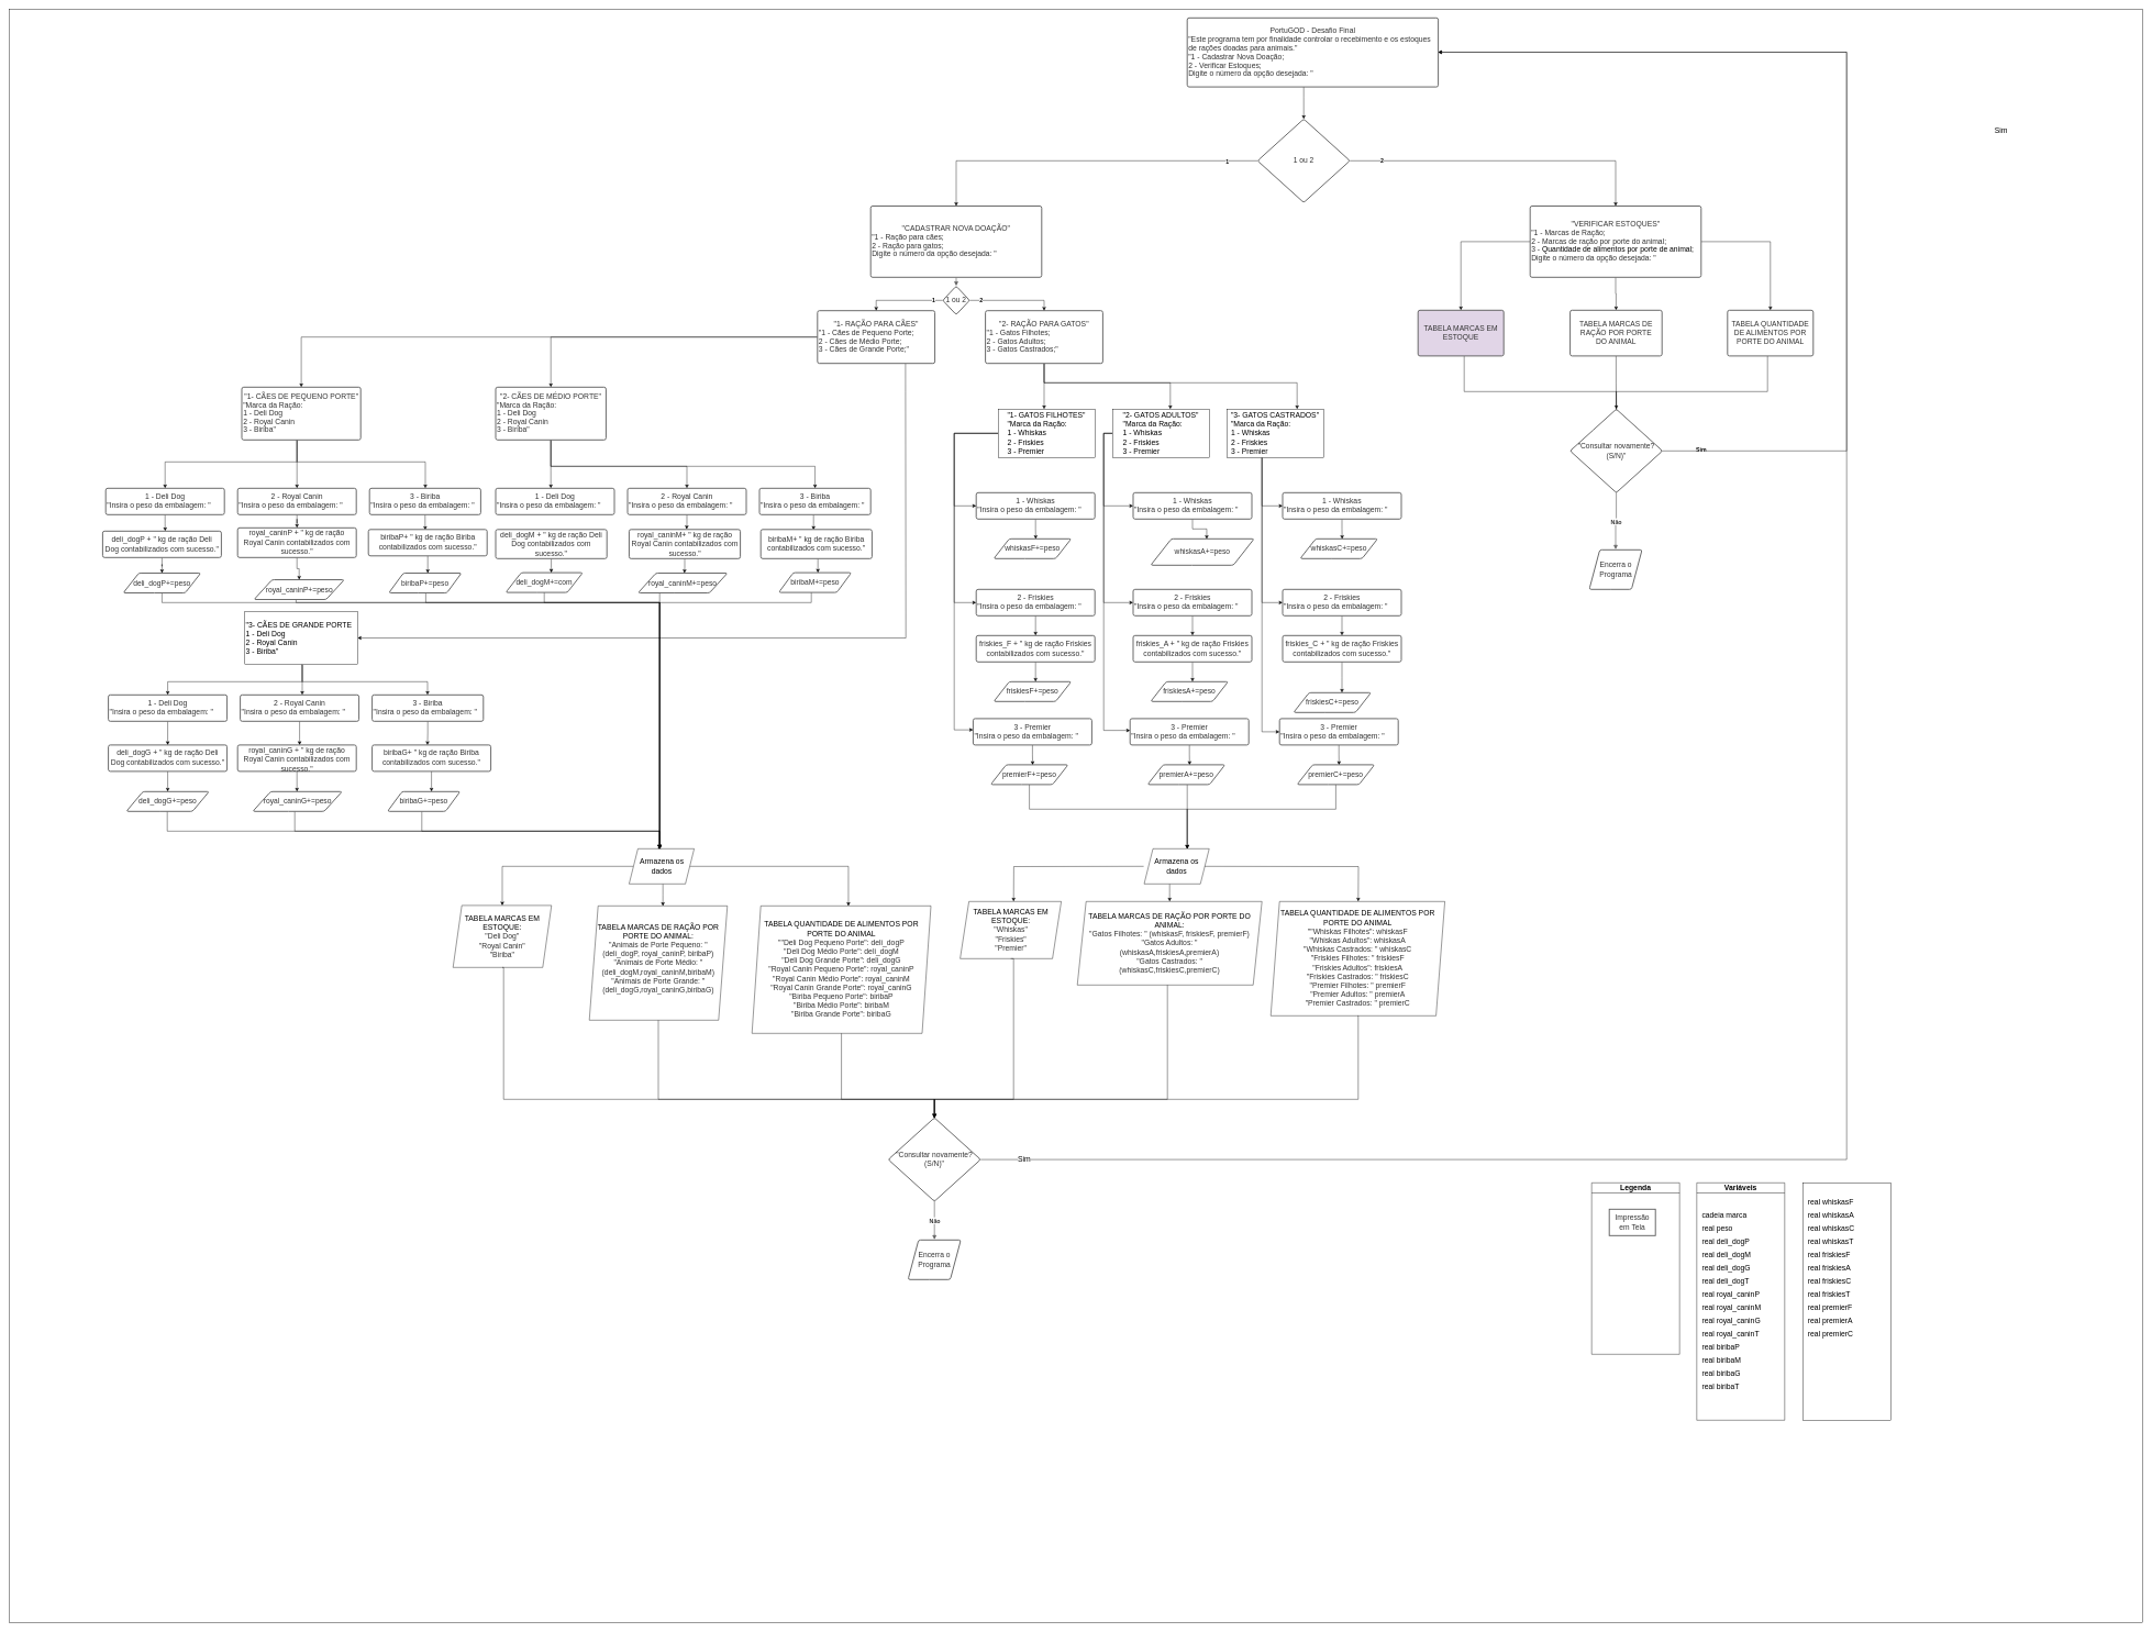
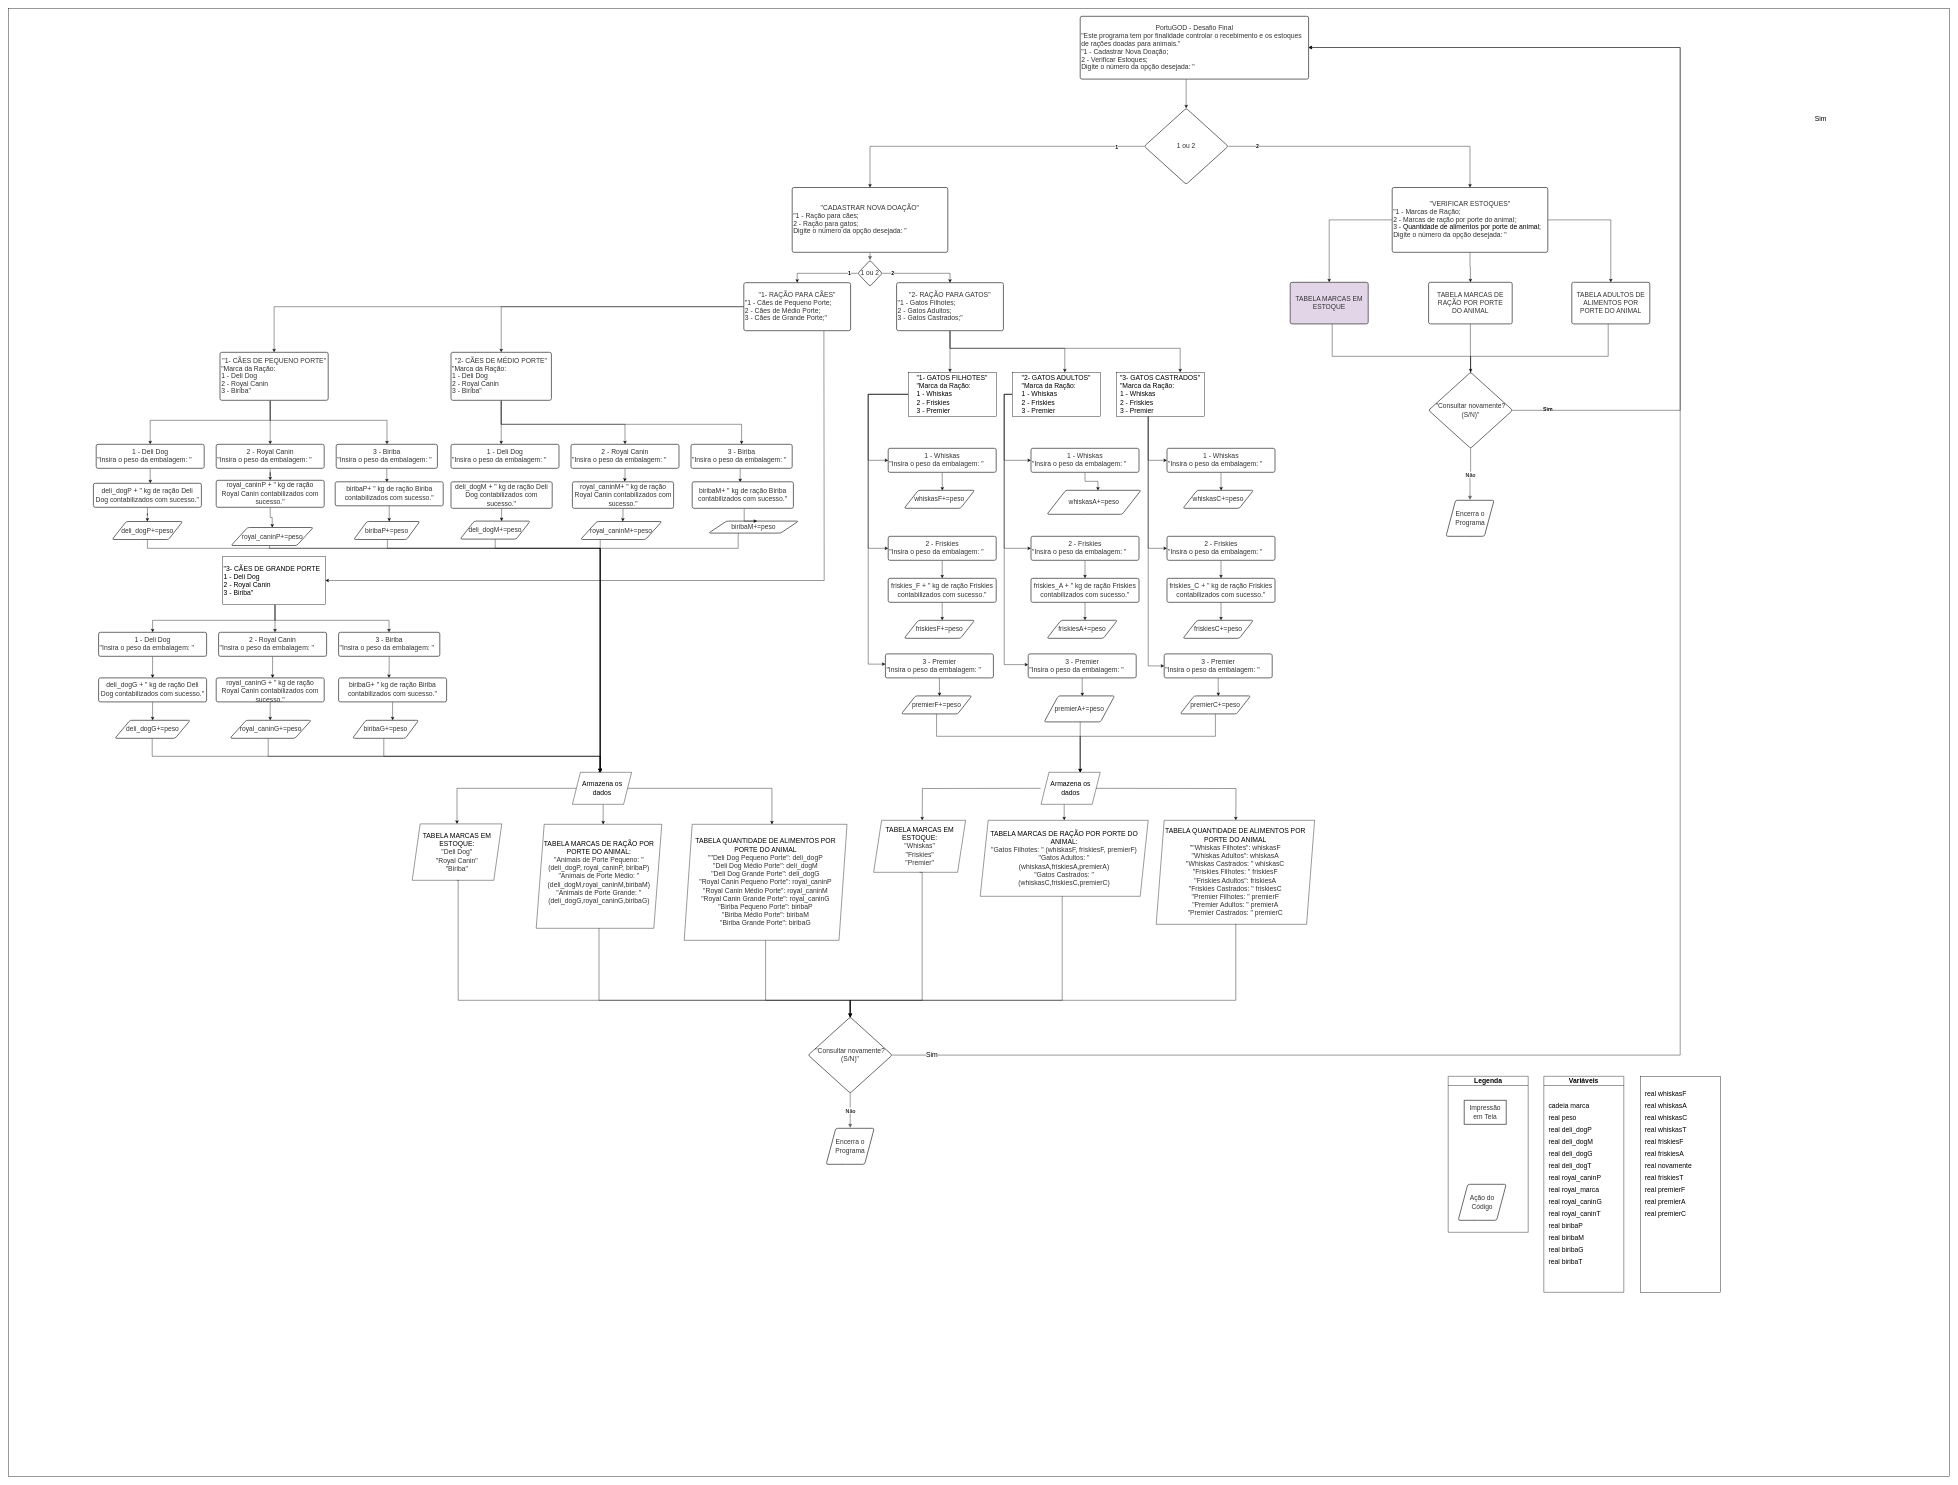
- <mxCell id="31" value="TABELA QUANTIDADE DE ALIMENTOS POR PORTE DO ANIMAL" style="html=1;overflow=block;blockSpacing=1;whiteSpace=wrap;fontSize=16.7;fontColor=#333333;spacing=9;strokeColor=#5e5e5e;strokeOpacity=100;rounded=1;absoluteArcSize=1;arcSize=9;strokeWidth=2.3;lucidId=eTcQ2rzFZYb_;" parent="1" vertex="1"><mxGeometry x="3929" y="705" width="195" height="104" as="geometry" /></mxCell>
+ <mxCell id="31" value="TABELA ADULTOS DE ALIMENTOS POR PORTE DO ANIMAL" style="html=1;overflow=block;blockSpacing=1;whiteSpace=wrap;fontSize=16.7;fontColor=#333333;spacing=9;strokeColor=#5e5e5e;strokeOpacity=100;rounded=1;absoluteArcSize=1;arcSize=9;strokeWidth=2.3;lucidId=eTcQ2rzFZYb_;" parent="1" vertex="1"><mxGeometry x="3929" y="705" width="195" height="104" as="geometry" /></mxCell>
- <mxCell id="53" value="deli_dogM+=com" style="html=1;overflow=block;blockSpacing=1;whiteSpace=wrap;shape=parallelogram;perimeter=parallelogramPerimeter;anchorPointDirection=0;fontSize=16.7;fontColor=#333333;spacing=3.8;strokeColor=#5e5e5e;strokeOpacity=100;rounded=1;absoluteArcSize=1;arcSize=9;strokeWidth=2.3;lucidId=UadQiRX_6uJ1;" parent="1" vertex="1"><mxGeometry x="1150" y="1302" width="175" height="45" as="geometry" /></mxCell>
+ <mxCell id="53" value="deli_dogM+=peso" style="html=1;overflow=block;blockSpacing=1;whiteSpace=wrap;shape=parallelogram;perimeter=parallelogramPerimeter;anchorPointDirection=0;fontSize=16.7;fontColor=#333333;spacing=3.8;strokeColor=#5e5e5e;strokeOpacity=100;rounded=1;absoluteArcSize=1;arcSize=9;strokeWidth=2.3;lucidId=UadQiRX_6uJ1;" parent="1" vertex="1"><mxGeometry x="1150" y="1302" width="175" height="45" as="geometry" /></mxCell>
- <mxCell id="61" value="biribaM+=peso" style="html=1;overflow=block;blockSpacing=1;whiteSpace=wrap;shape=parallelogram;perimeter=parallelogramPerimeter;anchorPointDirection=0;fontSize=16.7;fontColor=#333333;spacing=3.8;strokeColor=#5e5e5e;strokeOpacity=100;rounded=1;absoluteArcSize=1;arcSize=9;strokeWidth=2.3;lucidId=-cdQnatChh5n;" parent="1" vertex="1"><mxGeometry x="1771" y="1302" width="165" height="45" as="geometry" /></mxCell>
+ <mxCell id="61" value="biribaM+=peso" style="html=1;overflow=block;blockSpacing=1;whiteSpace=wrap;shape=parallelogram;perimeter=parallelogramPerimeter;anchorPointDirection=0;fontSize=16.7;fontColor=#333333;spacing=3.8;strokeColor=#5e5e5e;strokeOpacity=100;rounded=1;absoluteArcSize=1;arcSize=9;strokeWidth=2.3;lucidId=-cdQnatChh5n;" parent="1" vertex="1"><mxGeometry x="1771" y="1302" width="225" height="30" as="geometry" /></mxCell>
- <mxCell id="115" value="friskiesC+=peso" style="html=1;overflow=block;blockSpacing=1;whiteSpace=wrap;shape=parallelogram;perimeter=parallelogramPerimeter;anchorPointDirection=0;fontSize=16.7;fontColor=#333333;spacing=3.8;strokeColor=#5e5e5e;strokeOpacity=100;rounded=1;absoluteArcSize=1;arcSize=9;strokeWidth=2.3;lucidId=o_cQYN_FLAkT;" parent="1" vertex="1"><mxGeometry x="2942" y="1575" width="176" height="45" as="geometry" /></mxCell>
+ <mxCell id="115" value="friskiesC+=peso" style="html=1;overflow=block;blockSpacing=1;whiteSpace=wrap;shape=parallelogram;perimeter=parallelogramPerimeter;anchorPointDirection=0;fontSize=16.7;fontColor=#333333;spacing=3.8;strokeColor=#5e5e5e;strokeOpacity=100;rounded=1;absoluteArcSize=1;arcSize=9;strokeWidth=2.3;lucidId=o_cQYN_FLAkT;" parent="1" vertex="1"><mxGeometry x="2957" y="1550" width="176" height="45" as="geometry" /></mxCell>
- <mxCell id="109" value="premierA+=peso" style="html=1;overflow=block;blockSpacing=1;whiteSpace=wrap;shape=parallelogram;perimeter=parallelogramPerimeter;anchorPointDirection=0;fontSize=16.7;fontColor=#333333;spacing=3.8;strokeColor=#5e5e5e;strokeOpacity=100;rounded=1;absoluteArcSize=1;arcSize=9;strokeWidth=2.3;lucidId=o_cQYN_FLAkT;" parent="1" vertex="1"><mxGeometry x="2610" y="1739" width="176" height="45" as="geometry" /></mxCell>
+ <mxCell id="109" value="premierA+=peso" style="html=1;overflow=block;blockSpacing=1;whiteSpace=wrap;shape=parallelogram;perimeter=parallelogramPerimeter;anchorPointDirection=0;fontSize=16.7;fontColor=#333333;spacing=3.8;strokeColor=#5e5e5e;strokeOpacity=100;rounded=1;absoluteArcSize=1;arcSize=9;strokeWidth=2.3;lucidId=o_cQYN_FLAkT;" parent="1" vertex="1"><mxGeometry x="2610" y="1739" width="176" height="65" as="geometry" /></mxCell>
- <mxCell id="161" value="real friskiesC" style="text;html=1;align=left;verticalAlign=middle;resizable=0;points=[];autosize=1;strokeColor=none;fillColor=none;fontSize=17;" parent="1" vertex="1"><mxGeometry x="4110" y="2900" width="120" height="30" as="geometry" /></mxCell>
+ <mxCell id="161" value="real novamente" style="text;html=1;align=left;verticalAlign=middle;resizable=0;points=[];autosize=1;strokeColor=none;fillColor=none;fontSize=17;" parent="1" vertex="1"><mxGeometry x="4110" y="2900" width="120" height="30" as="geometry" /></mxCell>
- <mxCell id="146" value="real royal_caninM" style="text;html=1;align=left;verticalAlign=middle;resizable=0;points=[];autosize=1;strokeColor=none;fillColor=none;fontSize=17;" parent="139" vertex="1"><mxGeometry x="10" y="270" width="160" height="30" as="geometry" /></mxCell>
+ <mxCell id="146" value="real royal_marca" style="text;html=1;align=left;verticalAlign=middle;resizable=0;points=[];autosize=1;strokeColor=none;fillColor=none;fontSize=17;" parent="139" vertex="1"><mxGeometry x="10" y="270" width="160" height="30" as="geometry" /></mxCell>
+ <mxCell id="168" value="Ação do Código" style="html=1;overflow=block;blockSpacing=1;whiteSpace=wrap;shape=parallelogram;perimeter=parallelogramPerimeter;anchorPointDirection=0;fontSize=16.7;fontColor=#333333;spacing=3.8;strokeColor=#5e5e5e;strokeOpacity=100;rounded=1;absoluteArcSize=1;arcSize=9;strokeWidth=2.3;lucidId=h2cQz2G_vc2s;" parent="166" vertex="1"><mxGeometry x="25" y="270" width="120" height="90" as="geometry" /></mxCell>
